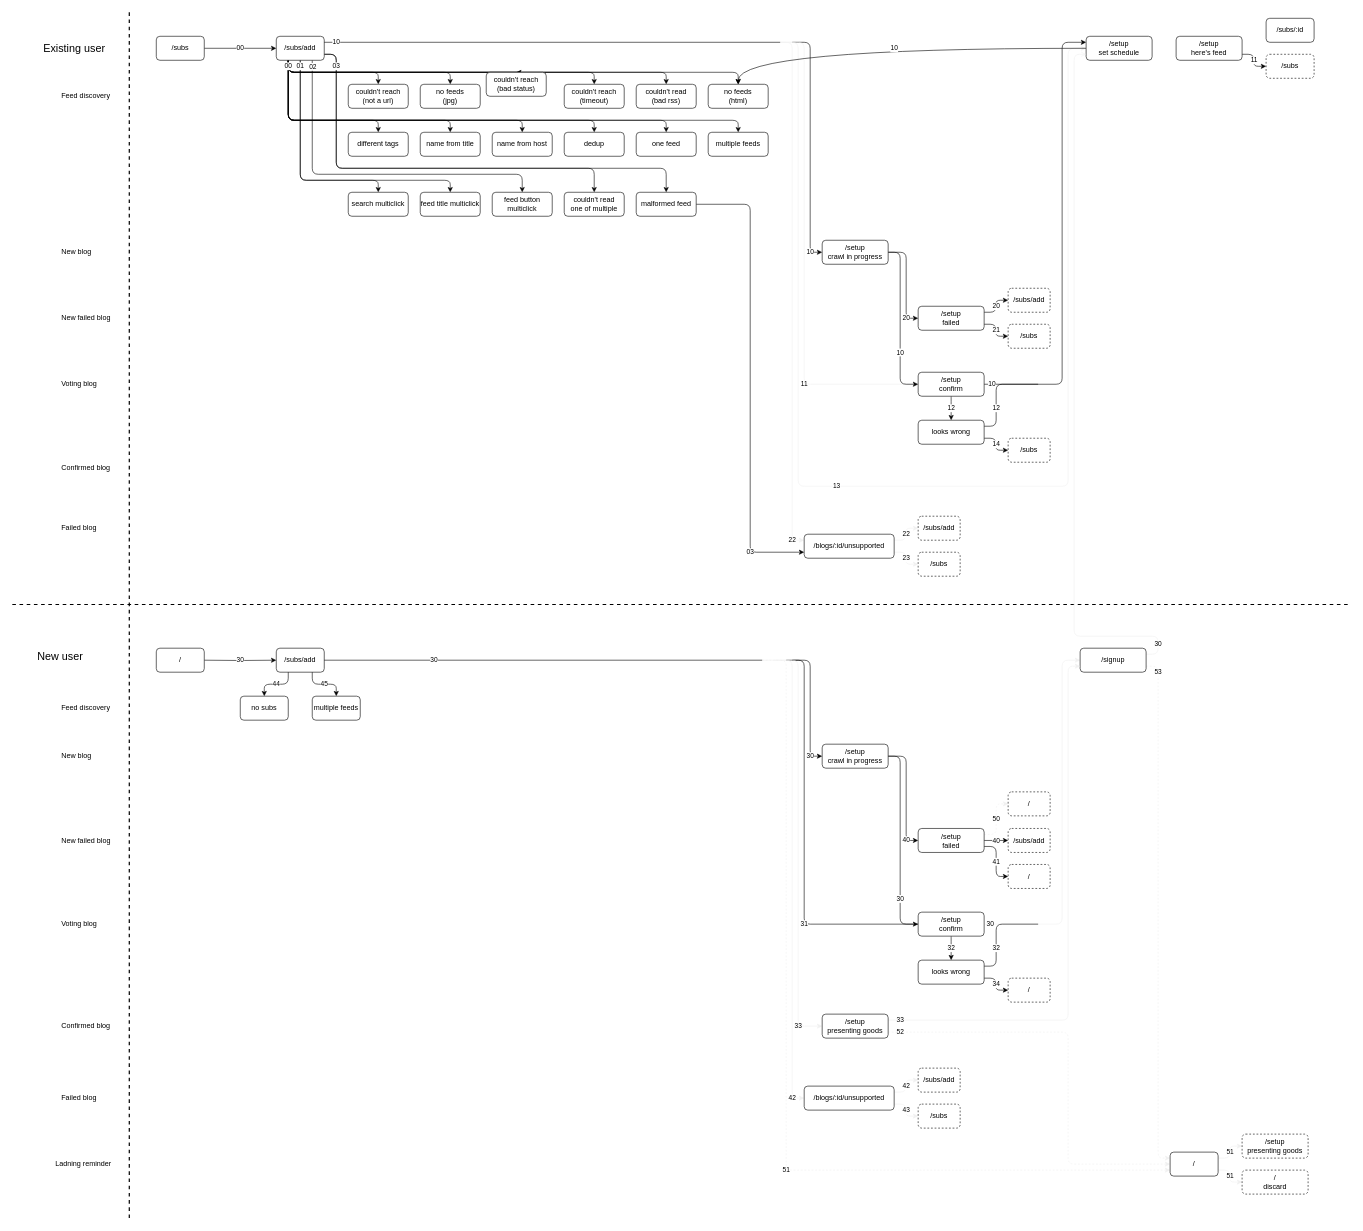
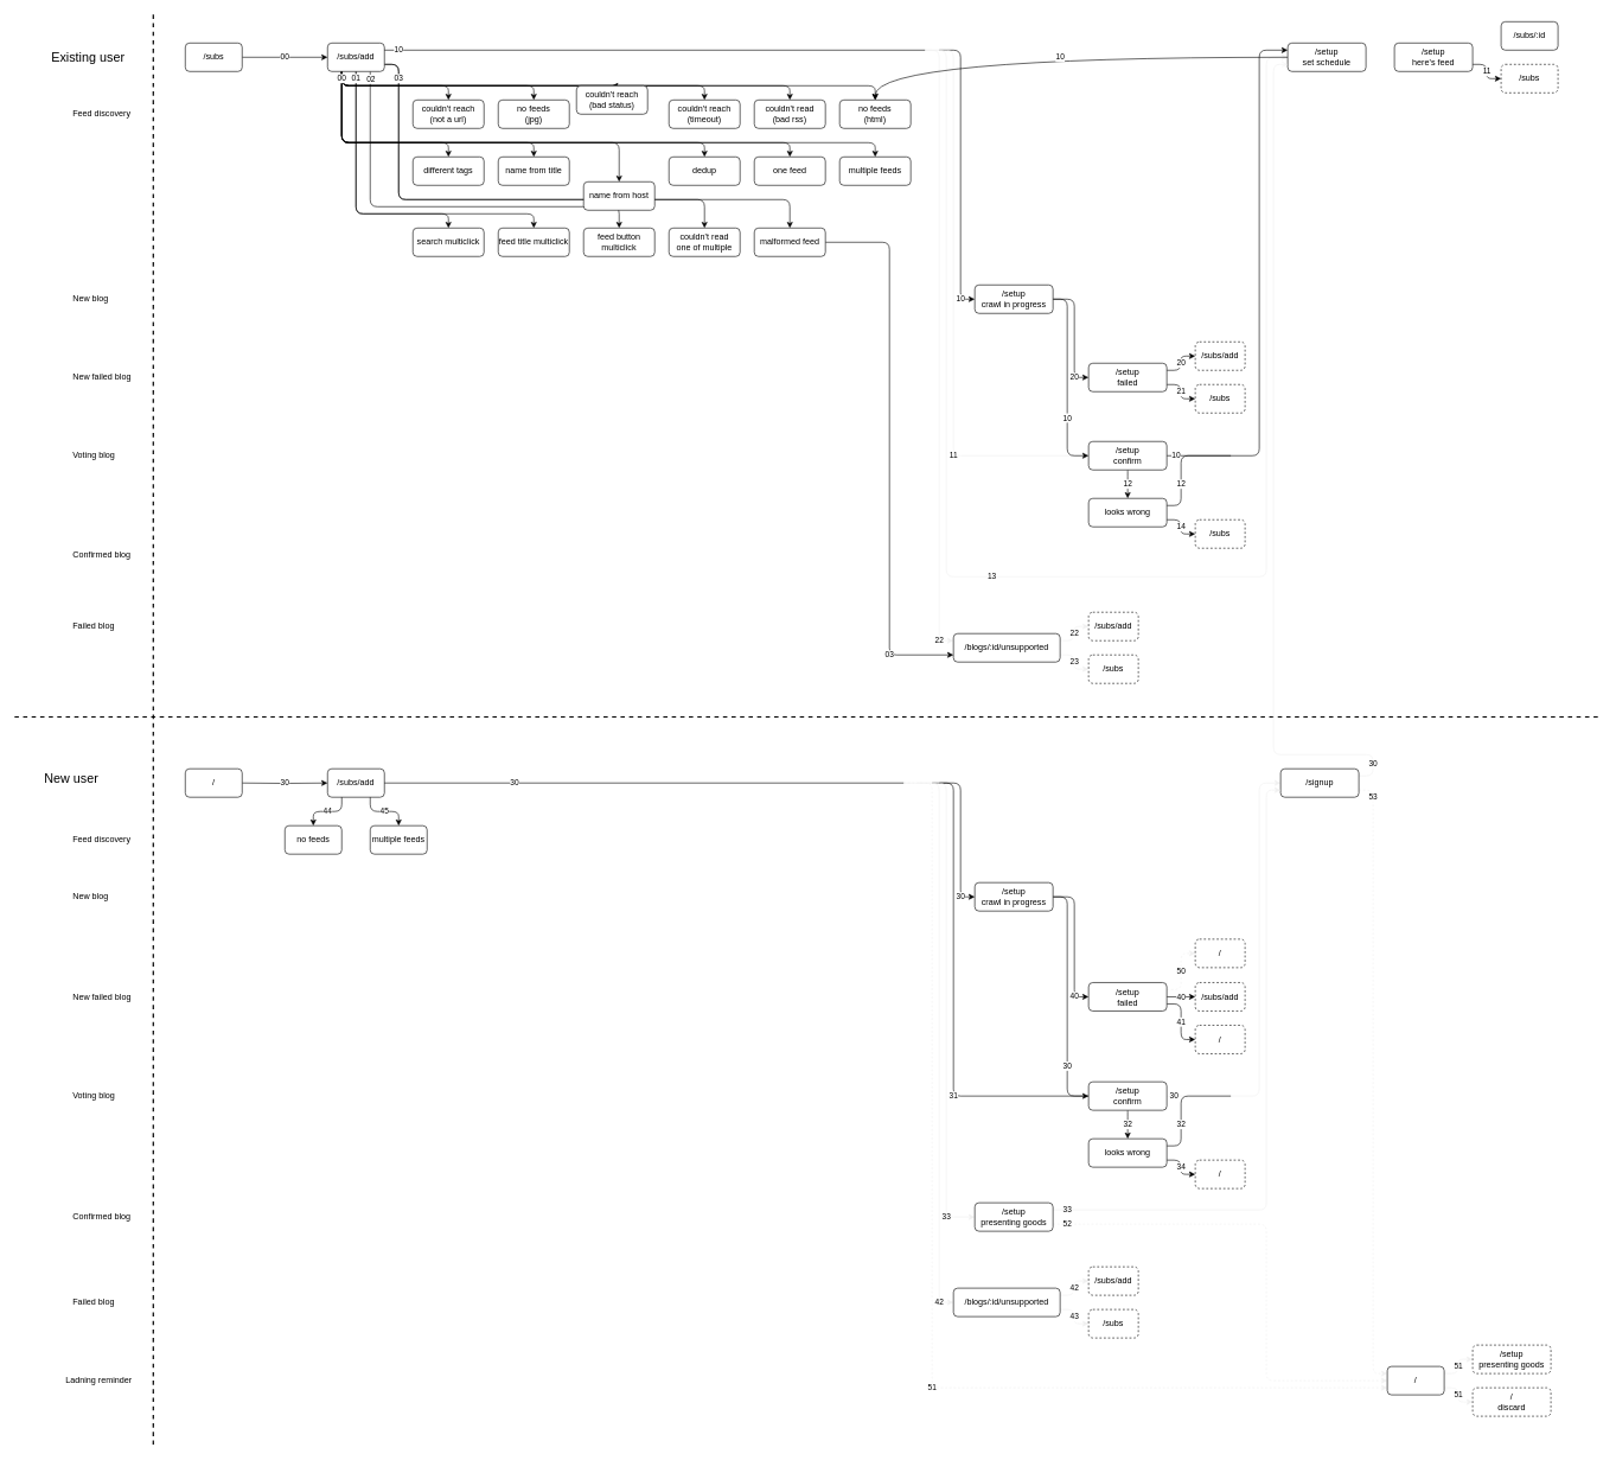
- <mxCell id="122" value="name from host" style="rounded=1;whiteSpace=wrap;html=1;" vertex="1" parent="1"><mxGeometry x="820" y="220" width="100" height="40" as="geometry" /></mxCell>
+ <mxCell id="122" value="name from host" style="rounded=1;whiteSpace=wrap;html=1;" vertex="1" parent="1"><mxGeometry x="820" y="255" width="100" height="40" as="geometry" /></mxCell>
- <mxCell id="113" value="no subs" style="rounded=1;whiteSpace=wrap;html=1;" parent="1" vertex="1"><mxGeometry x="400" y="1160" width="80" height="40" as="geometry" /></mxCell>
+ <mxCell id="113" value="no feeds" style="rounded=1;whiteSpace=wrap;html=1;" parent="1" vertex="1"><mxGeometry x="400" y="1160" width="80" height="40" as="geometry" /></mxCell>
